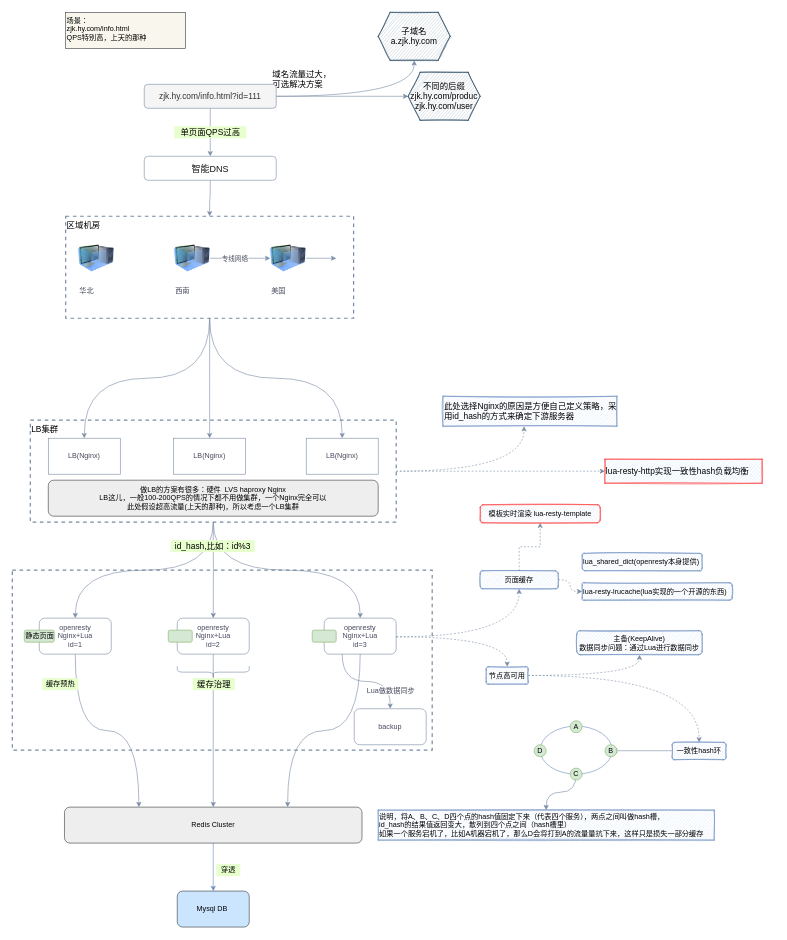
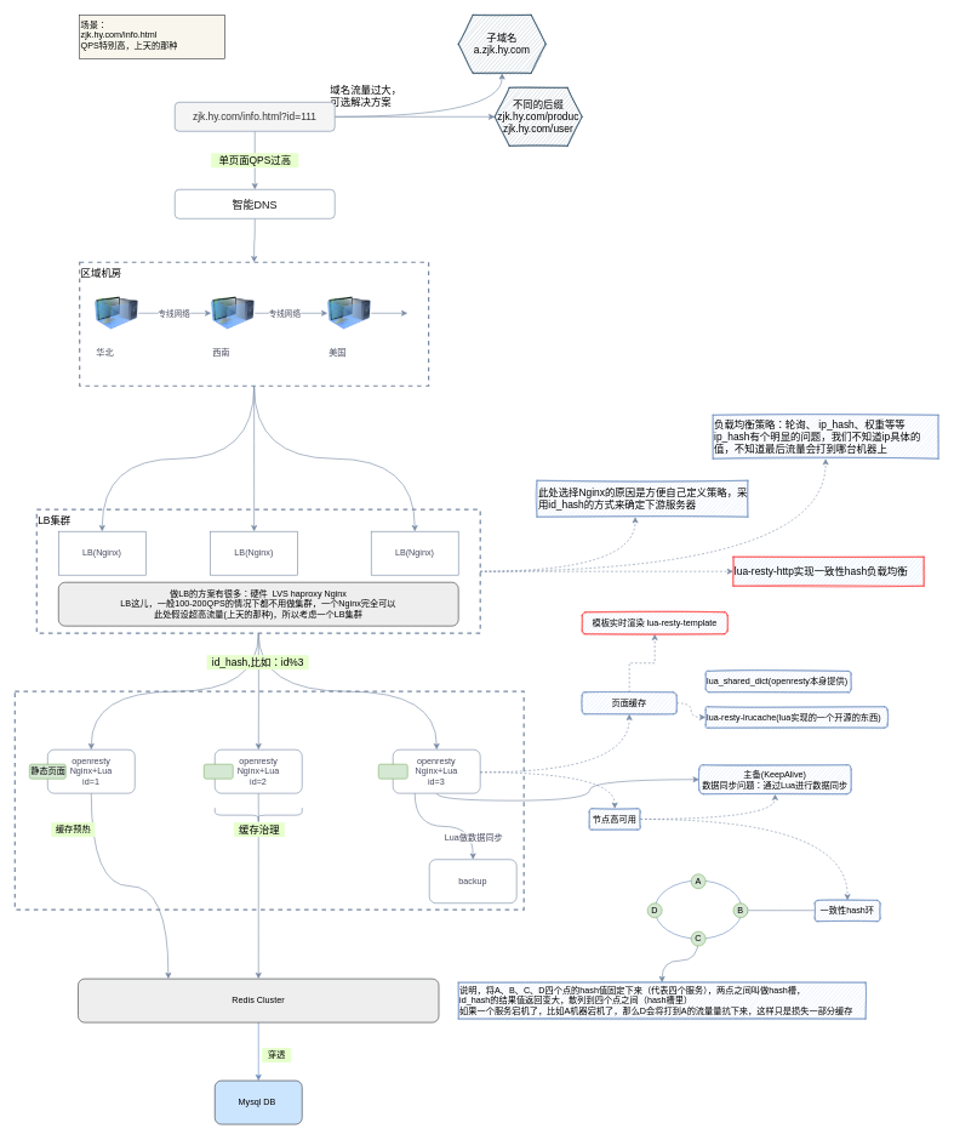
+ <mxCell id="27" value="" style="edgeStyle=orthogonalEdgeStyle;curved=1;rounded=1;sketch=0;orthogonalLoop=1;jettySize=auto;html=1;strokeColor=#788AA3;fillColor=#B2C9AB;fontColor=#46495D;" parent="1" source="29" target="32" edge="1"><mxGeometry relative="1" as="geometry" /></mxCell>
+ <mxCell id="28" value="专线网络" style="edgeLabel;html=1;align=center;verticalAlign=middle;resizable=0;points=[];fontColor=#46495D;" parent="27" vertex="1" connectable="0"><mxGeometry x="0.24" relative="1" as="geometry"><mxPoint x="-14" as="offset" /></mxGeometry></mxCell>
+ <mxCell id="23" value="&lt;span&gt;负载均衡策略：&lt;/span&gt;&lt;span&gt;轮询、&lt;/span&gt;&lt;span&gt;&amp;nbsp;ip_hash、&lt;/span&gt;&lt;span&gt;权重&lt;/span&gt;&lt;span&gt;等等&lt;br&gt;ip_hash有个明显的问题，我们不知道ip具体的值，不知道最后流量会打到哪台机器上&lt;br&gt;&lt;/span&gt;" style="whiteSpace=wrap;html=1;rounded=0;fontSize=14;fontStyle=0;verticalAlign=middle;strokeColor=#6c8ebf;strokeWidth=1;fillColor=#dae8fc;sketch=1;align=left;" parent="1" vertex="1"><mxGeometry x="980" y="570" width="310" height="60" as="geometry" /></mxCell>
+ <mxCell id="3" value="" style="edgeStyle=orthogonalEdgeStyle;curved=1;rounded=1;sketch=0;orthogonalLoop=1;jettySize=auto;html=1;dashed=1;strokeColor=#788AA3;fillColor=#B2C9AB;fontColor=#46495D;entryX=0.5;entryY=1;entryDx=0;entryDy=0;" parent="1" source="5" target="23" edge="1"><mxGeometry relative="1" as="geometry" /></mxCell>
- <mxCell id="48" value="" style="endArrow=classic;html=1;strokeColor=#788AA3;fillColor=#B2C9AB;fontColor=#46495D;entryX=0.75;entryY=0;entryDx=0;entryDy=0;edgeStyle=orthogonalEdgeStyle;curved=1;exitX=0.5;exitY=1;exitDx=0;exitDy=0;" parent="1" source="39" target="45" edge="1"><mxGeometry width="50" height="50" relative="1" as="geometry"><mxPoint x="546.5" y="1110" as="sourcePoint" /><mxPoint x="653.5" y="1230" as="targetPoint" /></mxGeometry></mxCell>
+ <mxCell id="48" value="" style="endArrow=classic;html=1;strokeColor=#788AA3;fillColor=#B2C9AB;fontColor=#46495D;edgeStyle=orthogonalEdgeStyle;curved=1;exitX=0.5;exitY=1;exitDx=0;exitDy=0;" parent="1" source="39" target="59" edge="1"><mxGeometry width="50" height="50" relative="1" as="geometry"><mxPoint x="546.5" y="1110" as="sourcePoint" /><mxPoint x="653.5" y="1230" as="targetPoint" /></mxGeometry></mxCell>
